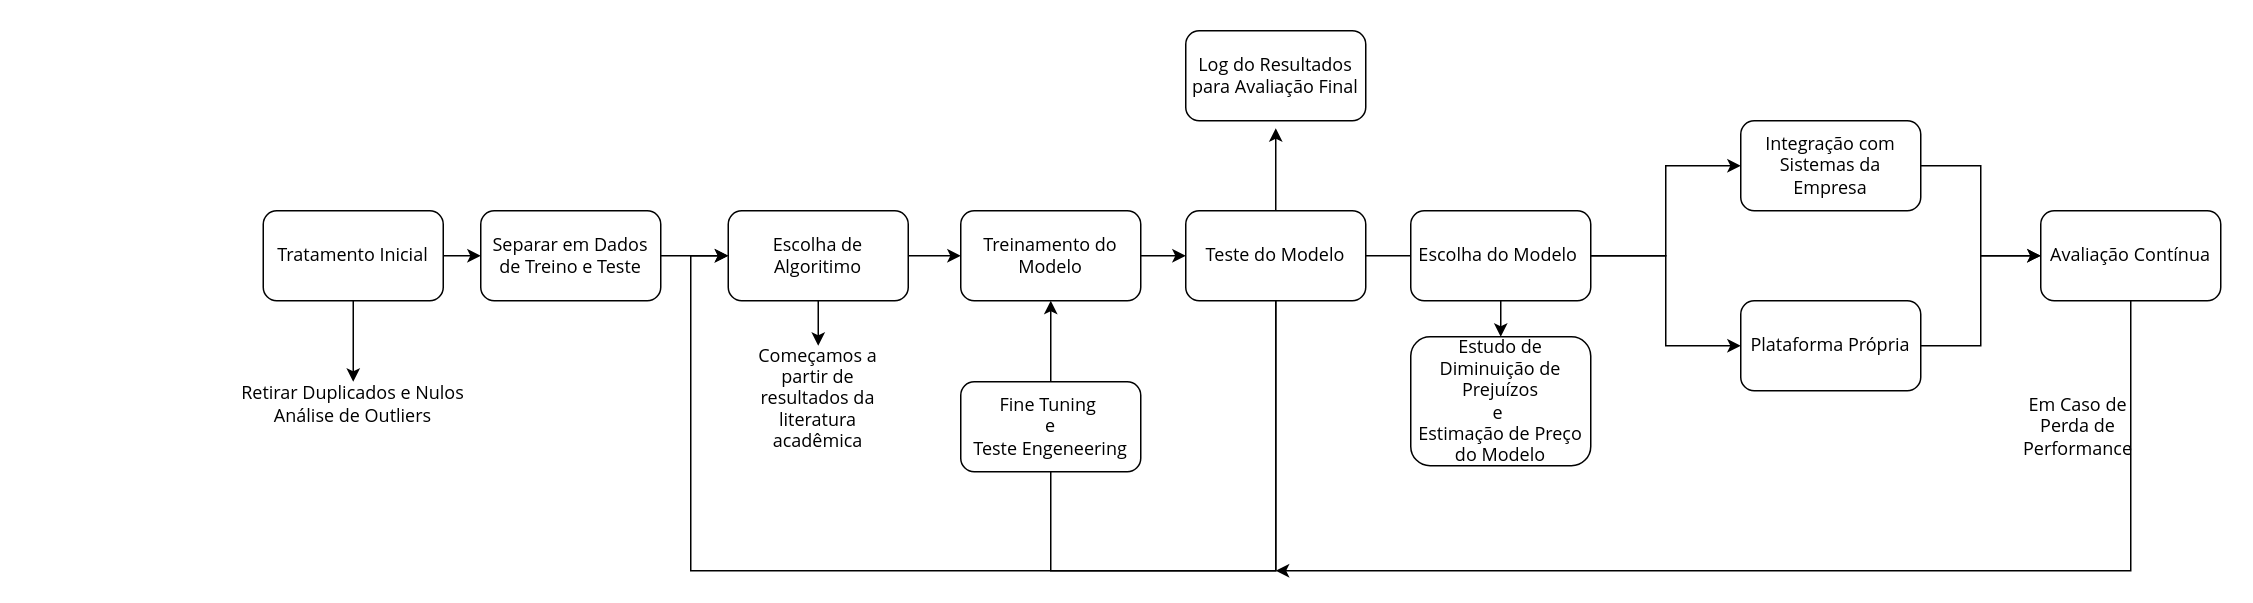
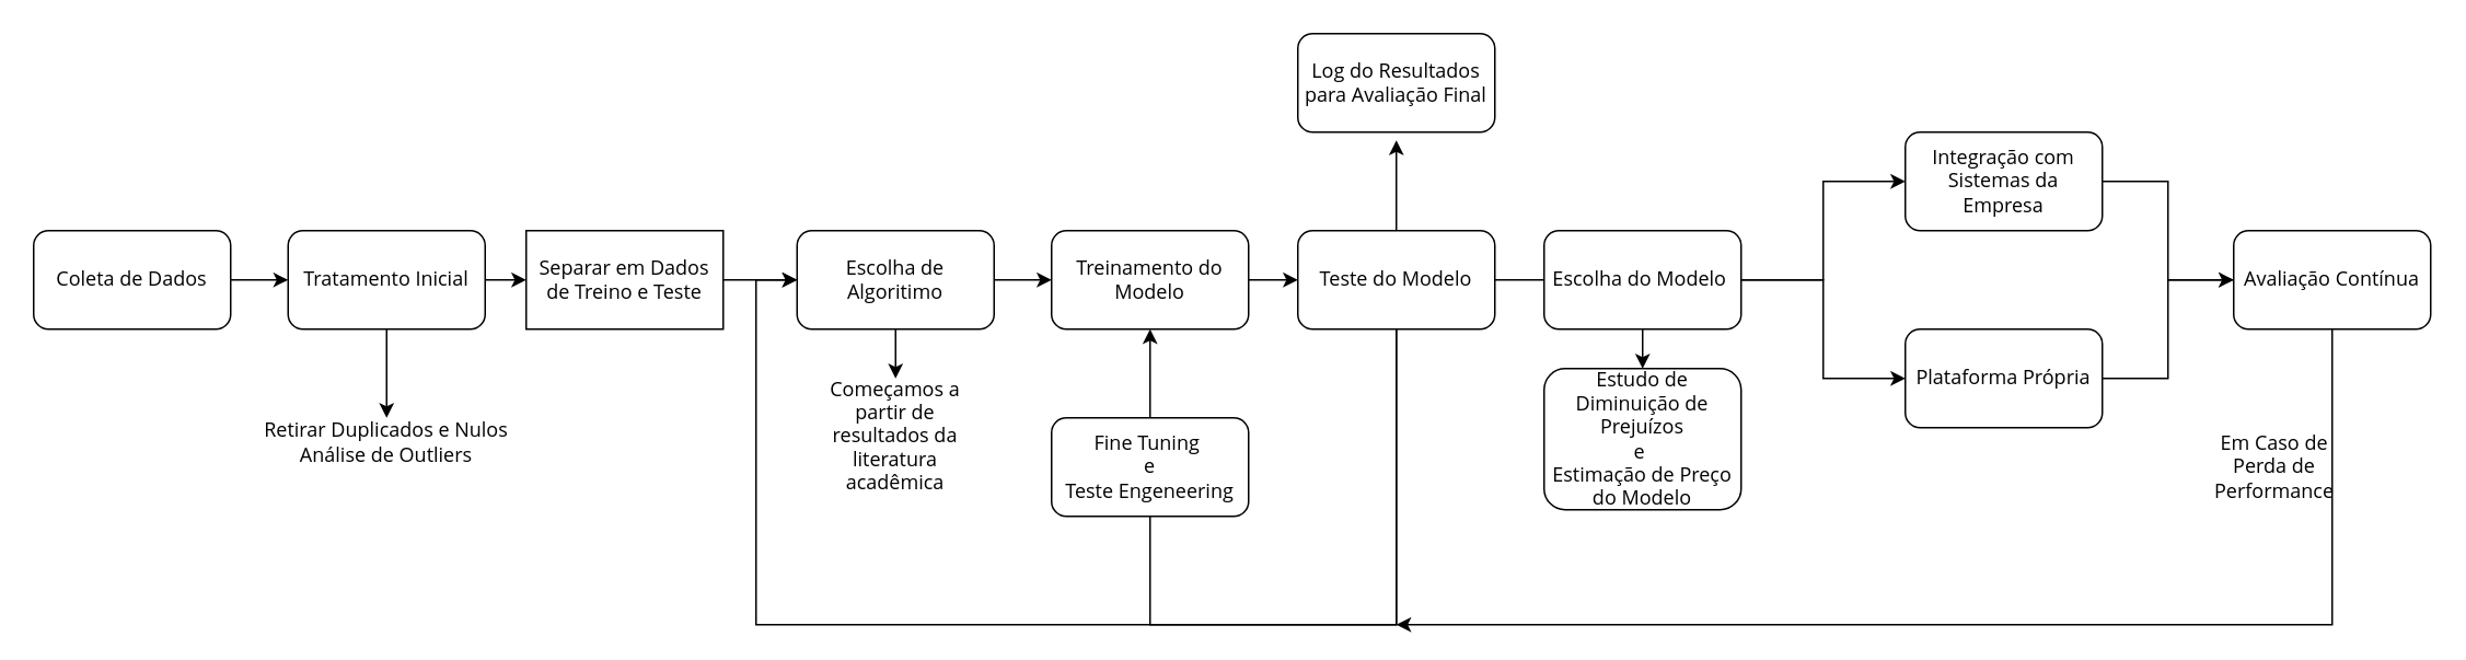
+ <mxCell id="3" value="Coleta de Dados" style="rounded=1;whiteSpace=wrap;html=1;fontFamily=Open Sans;fontSource=https%3A%2F%2Ffonts.googleapis.com%2Fcss%3Ffamily%3DOpen%2BSans;" vertex="1" parent="1"><mxGeometry x="20" y="140" width="120" height="60" as="geometry" /></mxCell>
+ <mxCell id="2" style="edgeStyle=orthogonalEdgeStyle;rounded=0;orthogonalLoop=1;jettySize=auto;html=1;entryX=0;entryY=0.5;entryDx=0;entryDy=0;fontFamily=Open Sans;fontSource=https%3A%2F%2Ffonts.googleapis.com%2Fcss%3Ffamily%3DOpen%2BSans;" edge="1" parent="1" source="3" target="6"><mxGeometry relative="1" as="geometry"><mxPoint x="210" y="170" as="targetPoint" /></mxGeometry></mxCell>
- <mxCell id="15" value="Separar em Dados de Treino e Teste" style="rounded=1;whiteSpace=wrap;html=1;fontFamily=Open Sans;fontSource=https%3A%2F%2Ffonts.googleapis.com%2Fcss%3Ffamily%3DOpen%2BSans;" vertex="1" parent="1"><mxGeometry x="320" y="140" width="120" height="60" as="geometry" /></mxCell>
+ <mxCell id="15" value="Separar em Dados de Treino e Teste" style="whiteSpace=wrap;html=1;fontFamily=Open Sans;fontSource=https%3A%2F%2Ffonts.googleapis.com%2Fcss%3Ffamily%3DOpen%2BSans;rounded=0;" vertex="1" parent="1"><mxGeometry x="320" y="140" width="120" height="60" as="geometry" /></mxCell>
